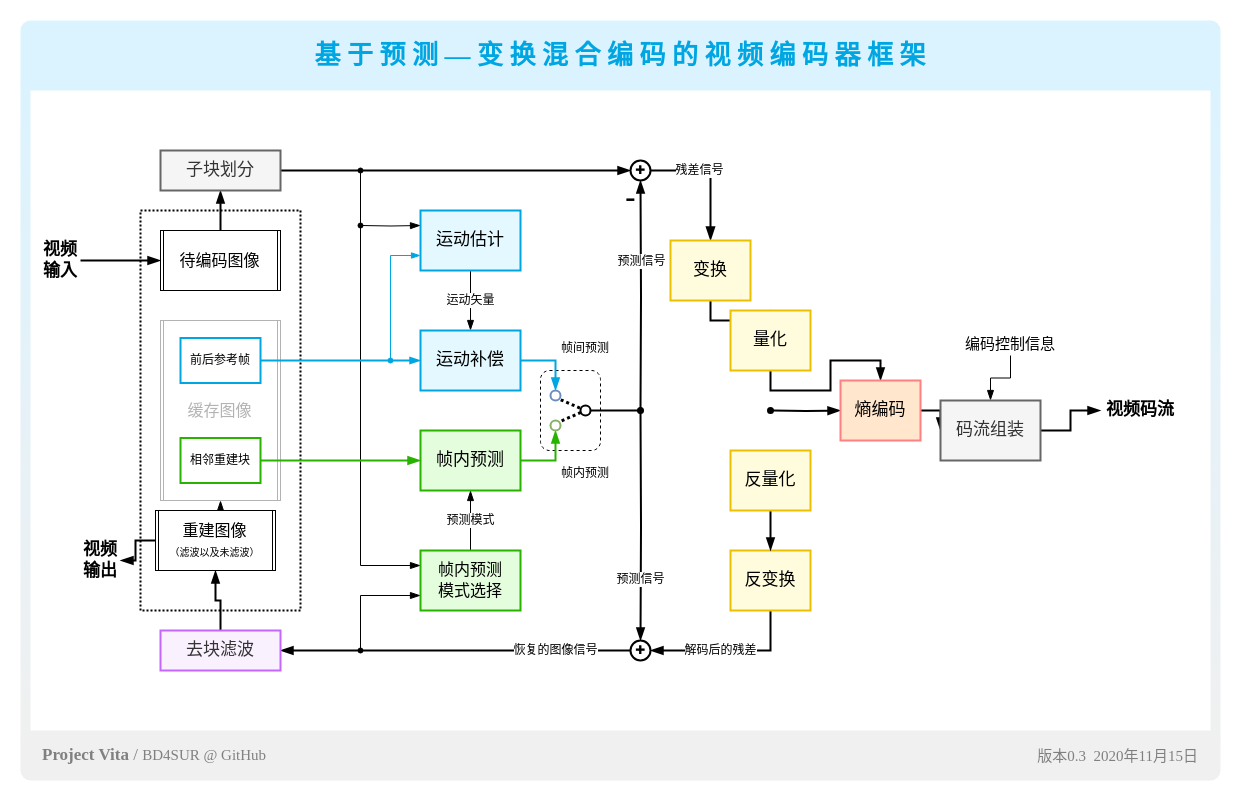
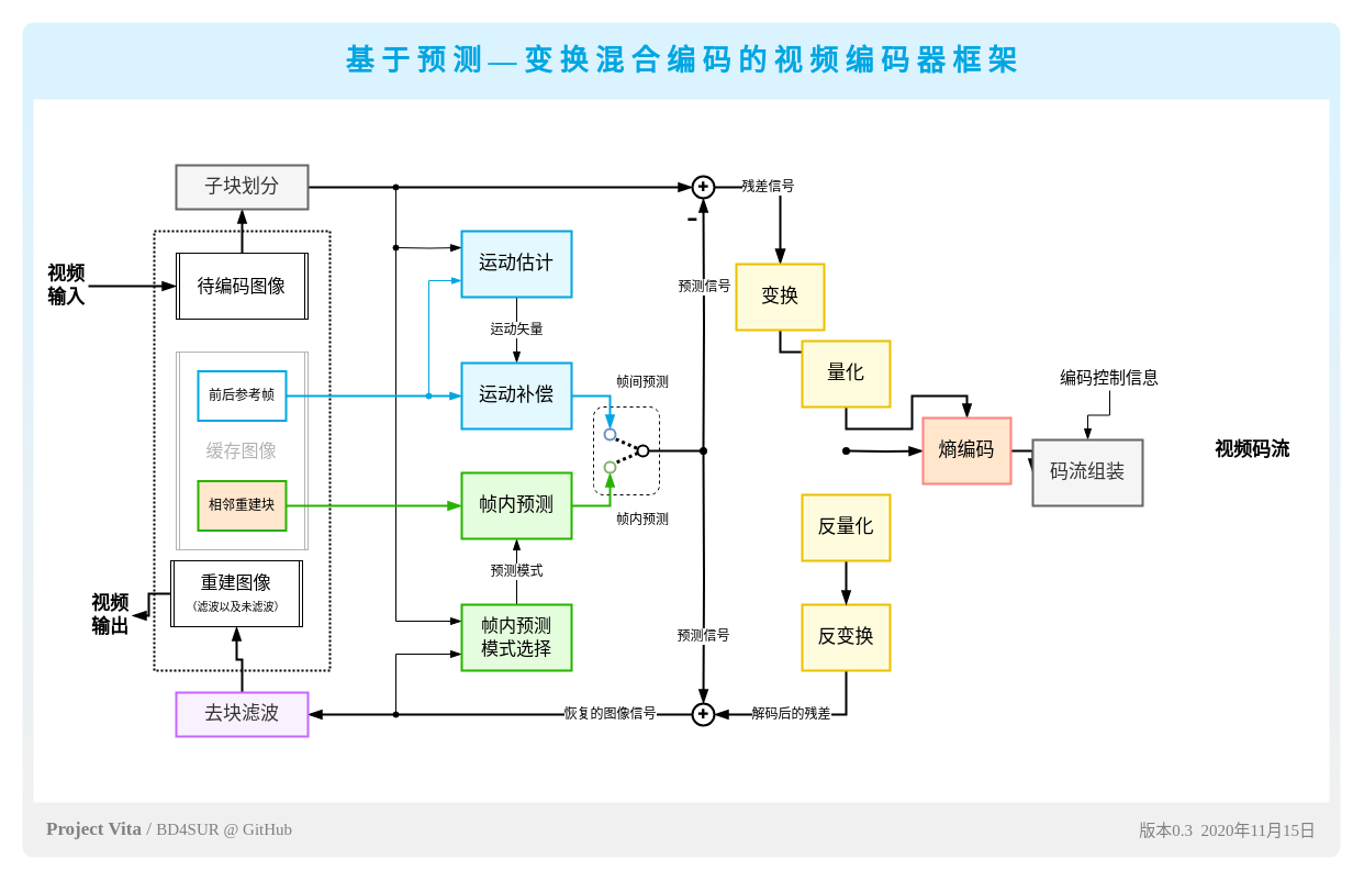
- <mxCell id="34" style="edgeStyle=orthogonalEdgeStyle;rounded=0;orthogonalLoop=1;jettySize=auto;html=1;exitX=1;exitY=0.5;exitDx=0;exitDy=0;entryX=0;entryY=0.5;entryDx=0;entryDy=0;startArrow=none;startFill=0;endArrow=blockThin;endFill=1;strokeWidth=2;fontFamily=微软雅黑;fontSize=15;endSize=8;" parent="1" source="35" target="51" edge="1"><mxGeometry relative="1" as="geometry" /></mxCell>
- <mxCell id="60" value="相邻重建块" style="rounded=0;whiteSpace=wrap;html=1;fontFamily=微软雅黑;fillColor=#ffffff;strokeColor=#27B300;strokeWidth=2;" parent="1" vertex="1"><mxGeometry x="180" y="437.5" width="80" height="45" as="geometry" /></mxCell>
+ <mxCell id="60" value="相邻重建块" style="rounded=0;whiteSpace=wrap;html=1;fontFamily=微软雅黑;fillColor=#ffe6cc;strokeColor=#27B300;strokeWidth=2;" parent="1" vertex="1"><mxGeometry x="180" y="437.5" width="80" height="45" as="geometry" /></mxCell>
- <mxCell id="47" style="edgeStyle=orthogonalEdgeStyle;rounded=0;orthogonalLoop=1;jettySize=auto;html=1;exitX=0.5;exitY=0;exitDx=0;exitDy=0;entryX=0.5;entryY=1;entryDx=0;entryDy=0;endArrow=blockThin;endFill=1;endSize=8;fontFamily=微软雅黑;" parent="1" source="49" target="46" edge="1"><mxGeometry relative="1" as="geometry" /></mxCell>
